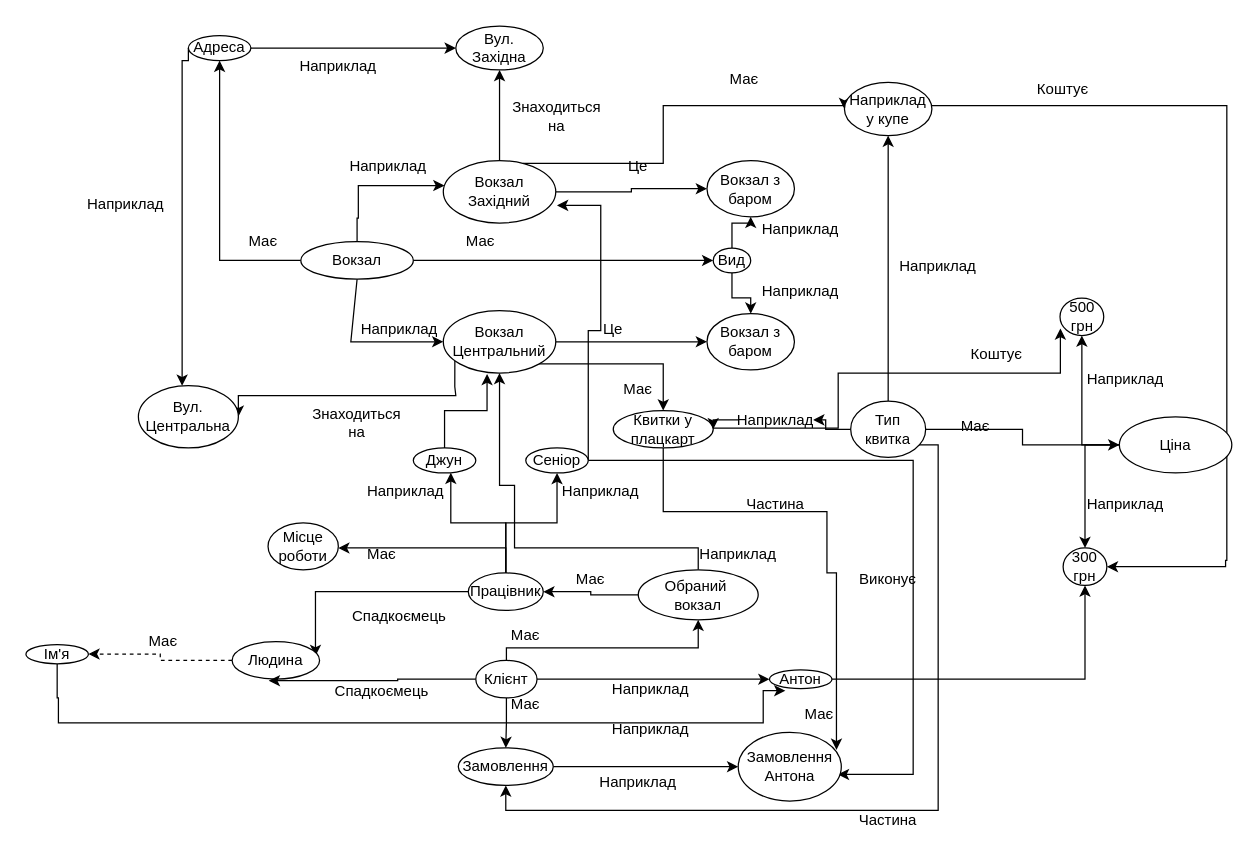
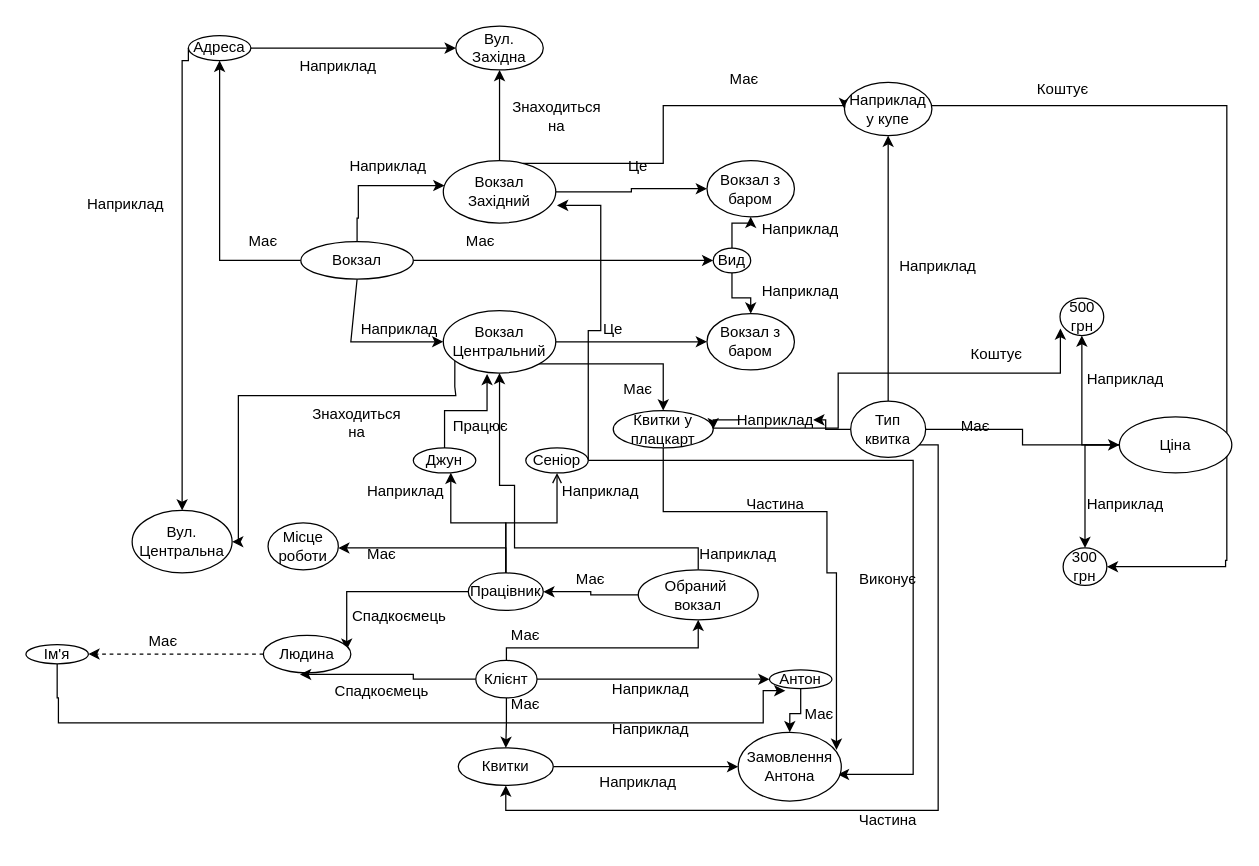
- <mxCell id="24" value="Вул. Центральна" style="ellipse;whiteSpace=wrap;html=1;" vertex="1" parent="1"><mxGeometry x="110" y="308" width="80" height="50" as="geometry" /></mxCell>
+ <mxCell id="24" value="Вул. Центральна" style="ellipse;whiteSpace=wrap;html=1;" vertex="1" parent="1"><mxGeometry x="105" y="408" width="80" height="50" as="geometry" /></mxCell>
+ <mxCell id="73" value="Працює" style="text;html=1;strokeColor=none;fillColor=none;align=center;verticalAlign=middle;whiteSpace=wrap;rounded=0;" vertex="1" parent="1"><mxGeometry x="354" y="325.5" width="60" height="30" as="geometry" /></mxCell>
- <mxCell id="53" style="edgeStyle=orthogonalEdgeStyle;rounded=0;orthogonalLoop=1;jettySize=auto;html=1;" edge="1" parent="1" source="54" target="77"><mxGeometry relative="1" as="geometry"><mxPoint x="430" y="378" as="targetPoint" /></mxGeometry></mxCell>
+ <mxCell id="53" style="edgeStyle=orthogonalEdgeStyle;rounded=0;orthogonalLoop=1;jettySize=auto;html=1;endArrow=open;" edge="1" parent="1" source="54" target="77"><mxGeometry relative="1" as="geometry"><mxPoint x="430" y="378" as="targetPoint" /></mxGeometry></mxCell>
- <mxCell id="56" value="Людина" style="ellipse;whiteSpace=wrap;html=1;" vertex="1" parent="1"><mxGeometry x="185" y="513" width="70" height="30" as="geometry" /></mxCell>
+ <mxCell id="56" value="Людина" style="ellipse;whiteSpace=wrap;html=1;" vertex="1" parent="1"><mxGeometry x="210" y="508" width="70" height="30" as="geometry" /></mxCell>
- <mxCell id="84" style="edgeStyle=orthogonalEdgeStyle;rounded=0;orthogonalLoop=1;jettySize=auto;html=1;" edge="1" parent="1" source="85" target="95"><mxGeometry relative="1" as="geometry" /></mxCell>
+ <mxCell id="84" style="edgeStyle=orthogonalEdgeStyle;rounded=0;orthogonalLoop=1;jettySize=auto;html=1;" edge="1" parent="1" source="85" target="86"><mxGeometry relative="1" as="geometry" /></mxCell>
- <mxCell id="70" value="Замовлення" style="ellipse;whiteSpace=wrap;html=1;" vertex="1" parent="1"><mxGeometry x="366" y="598" width="76" height="30" as="geometry" /></mxCell>
+ <mxCell id="70" value="Квитки" style="ellipse;whiteSpace=wrap;html=1;" vertex="1" parent="1"><mxGeometry x="366" y="598" width="76" height="30" as="geometry" /></mxCell>
